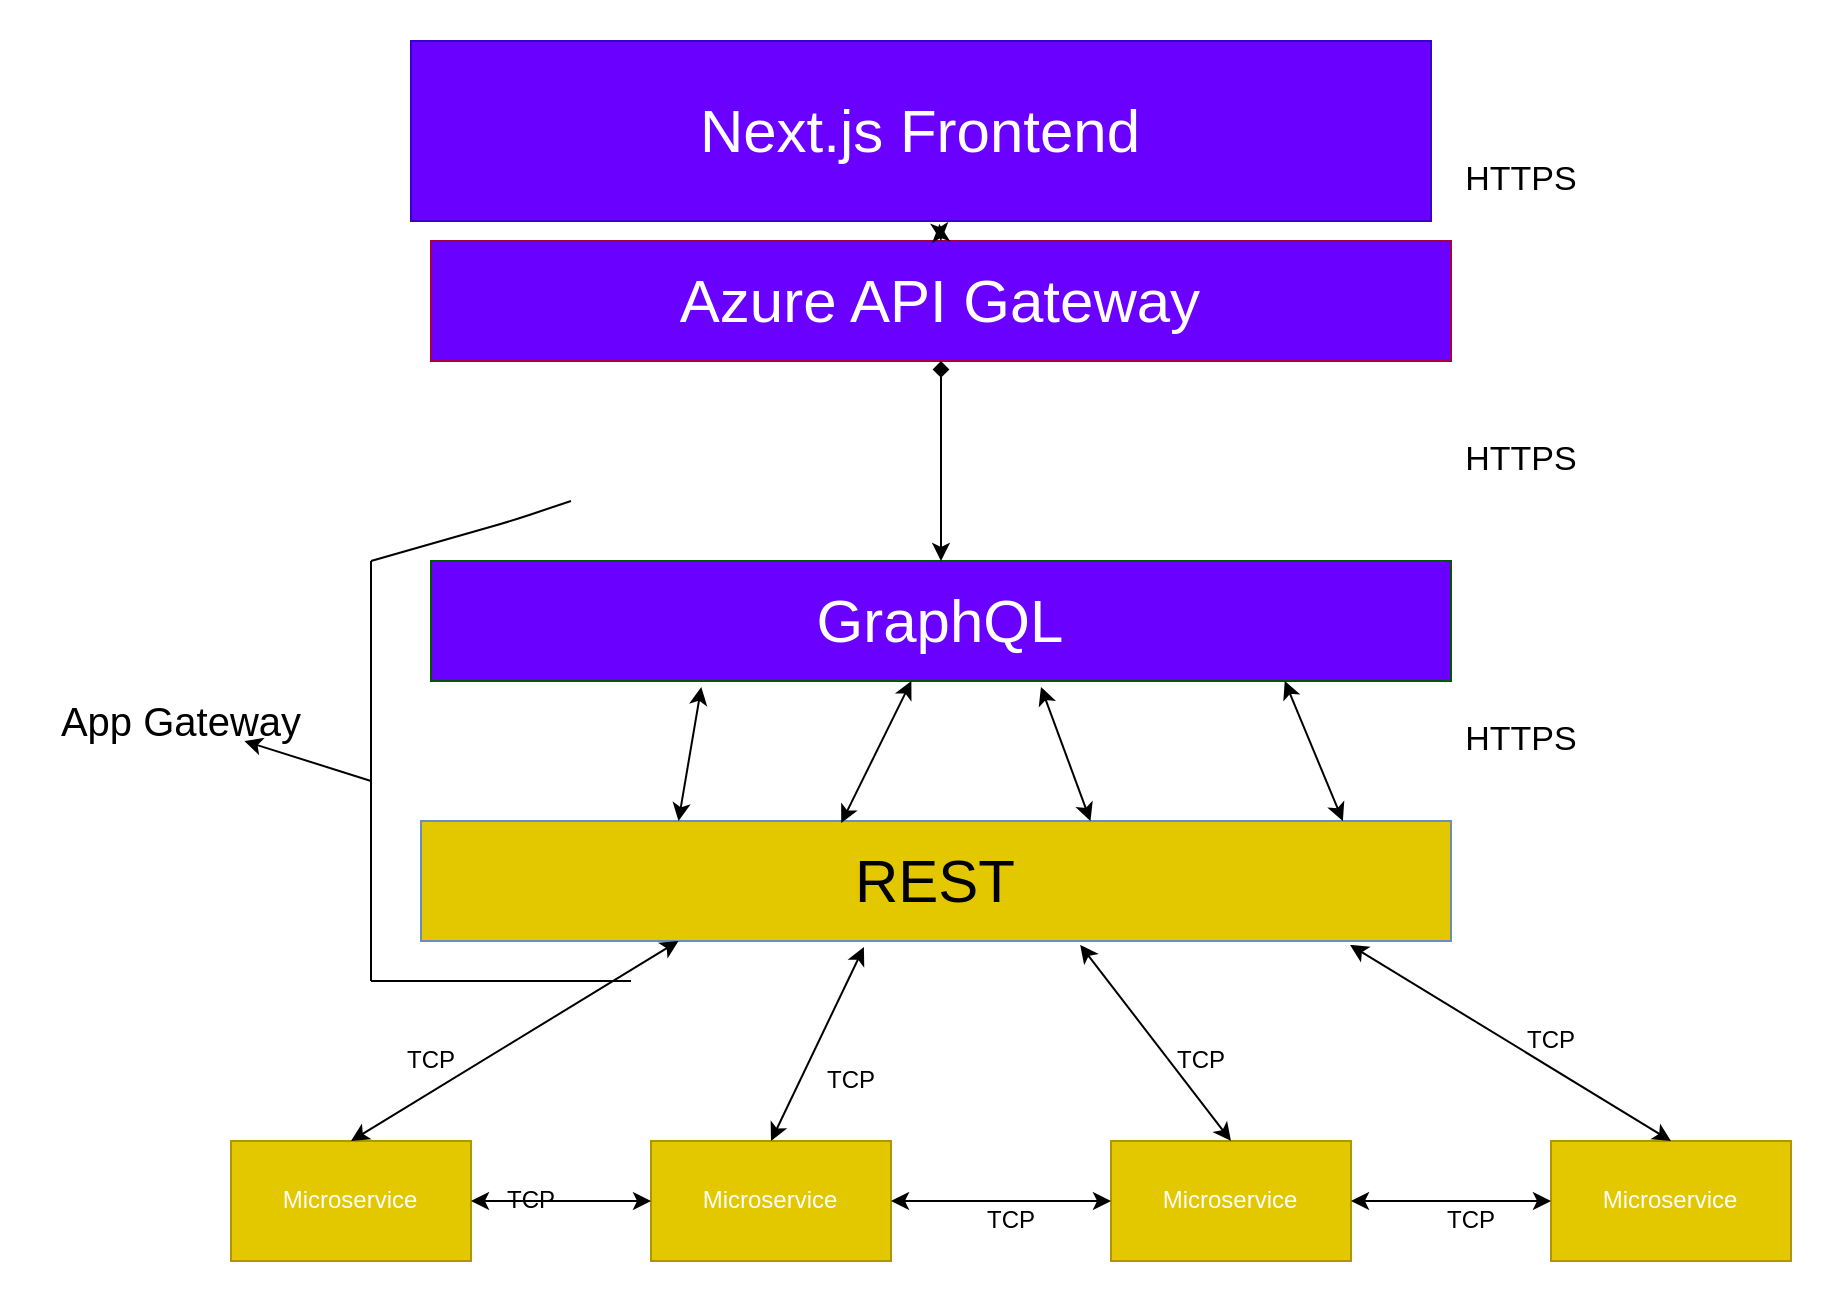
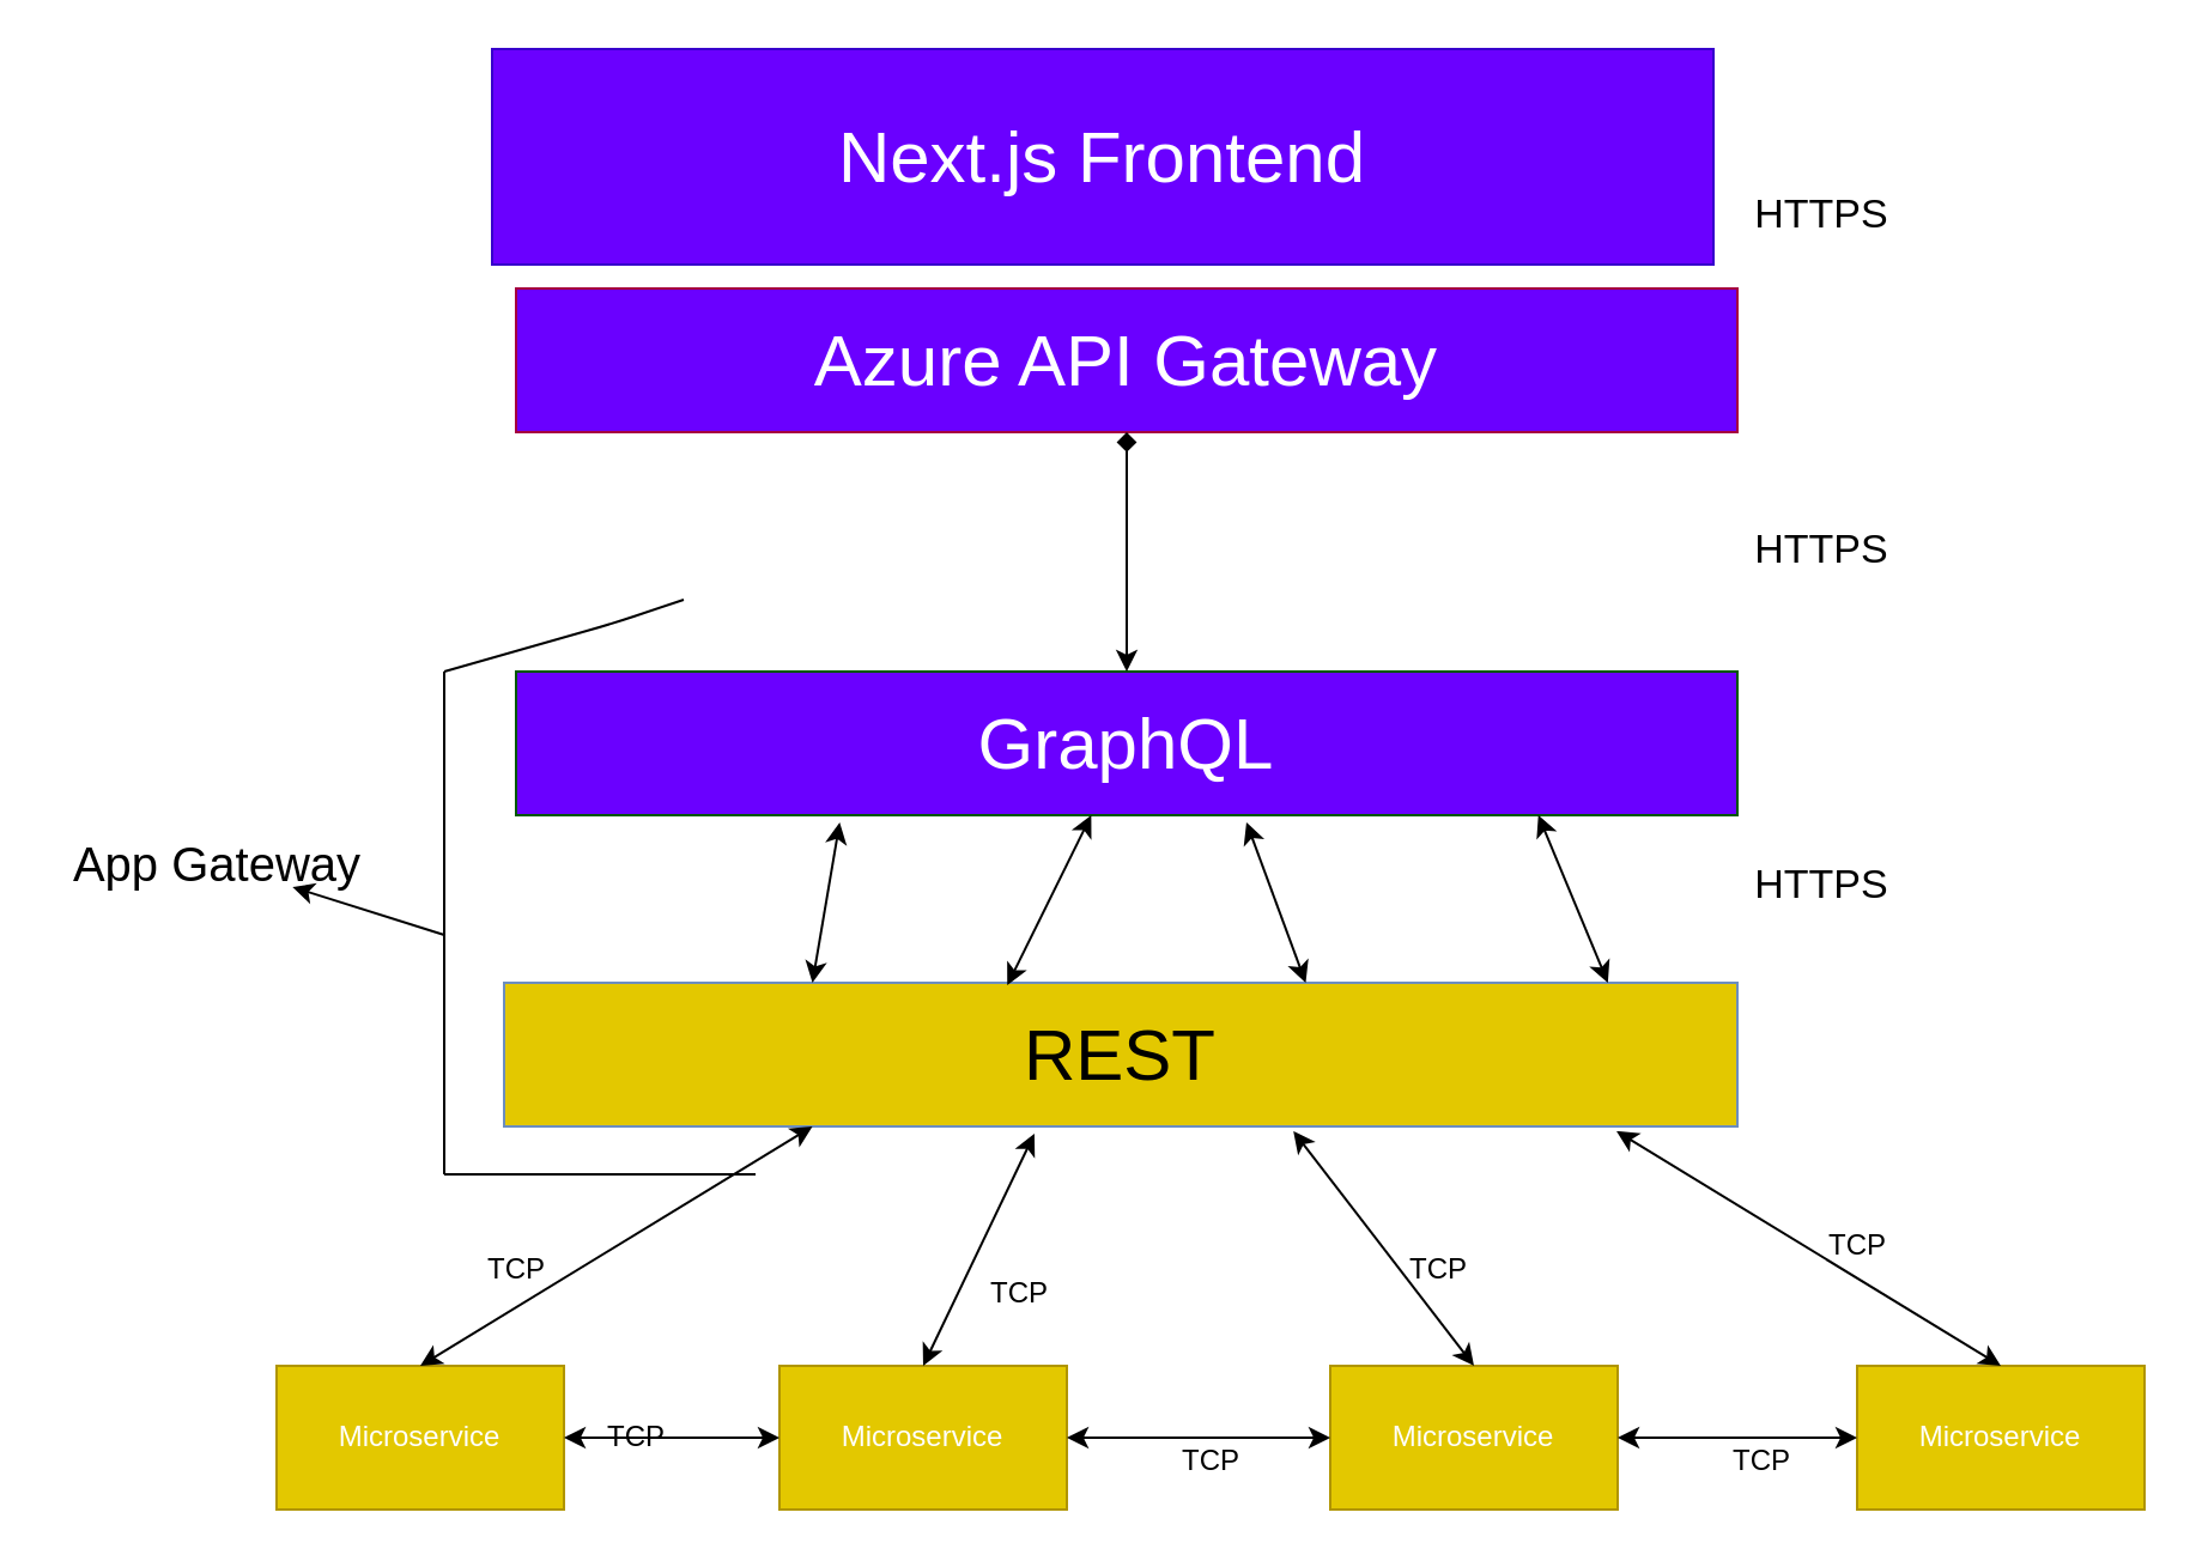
- <mxCell id="21" value="" style="endArrow=classic;startArrow=classic;html=1;exitX=0.5;exitY=0;exitDx=0;exitDy=0;entryX=0.518;entryY=1.017;entryDx=0;entryDy=0;entryPerimeter=0;" edge="1" parent="1" source="4" target="10"><mxGeometry width="50" height="50" relative="1" as="geometry"><mxPoint x="475" y="290" as="sourcePoint" /><mxPoint x="465" y="110" as="targetPoint" /></mxGeometry></mxCell>
